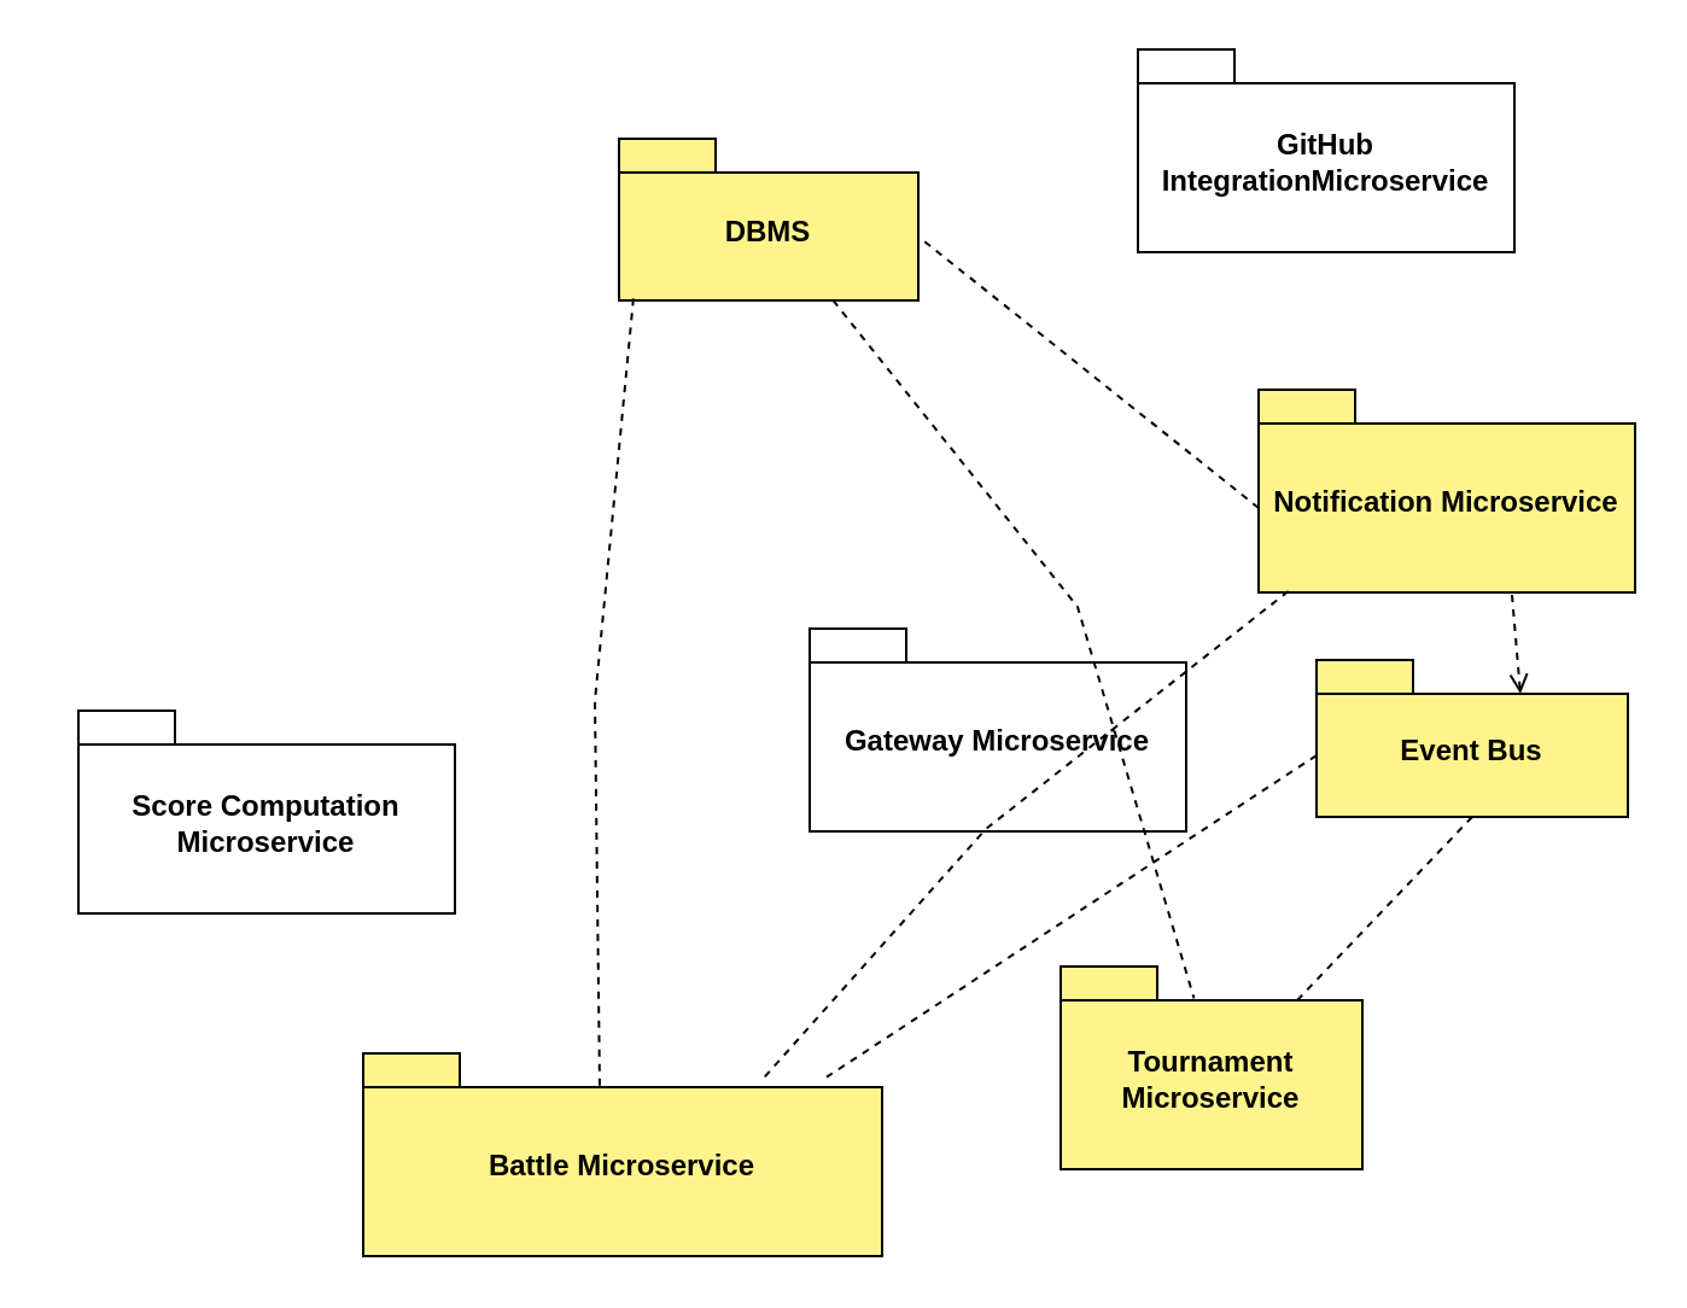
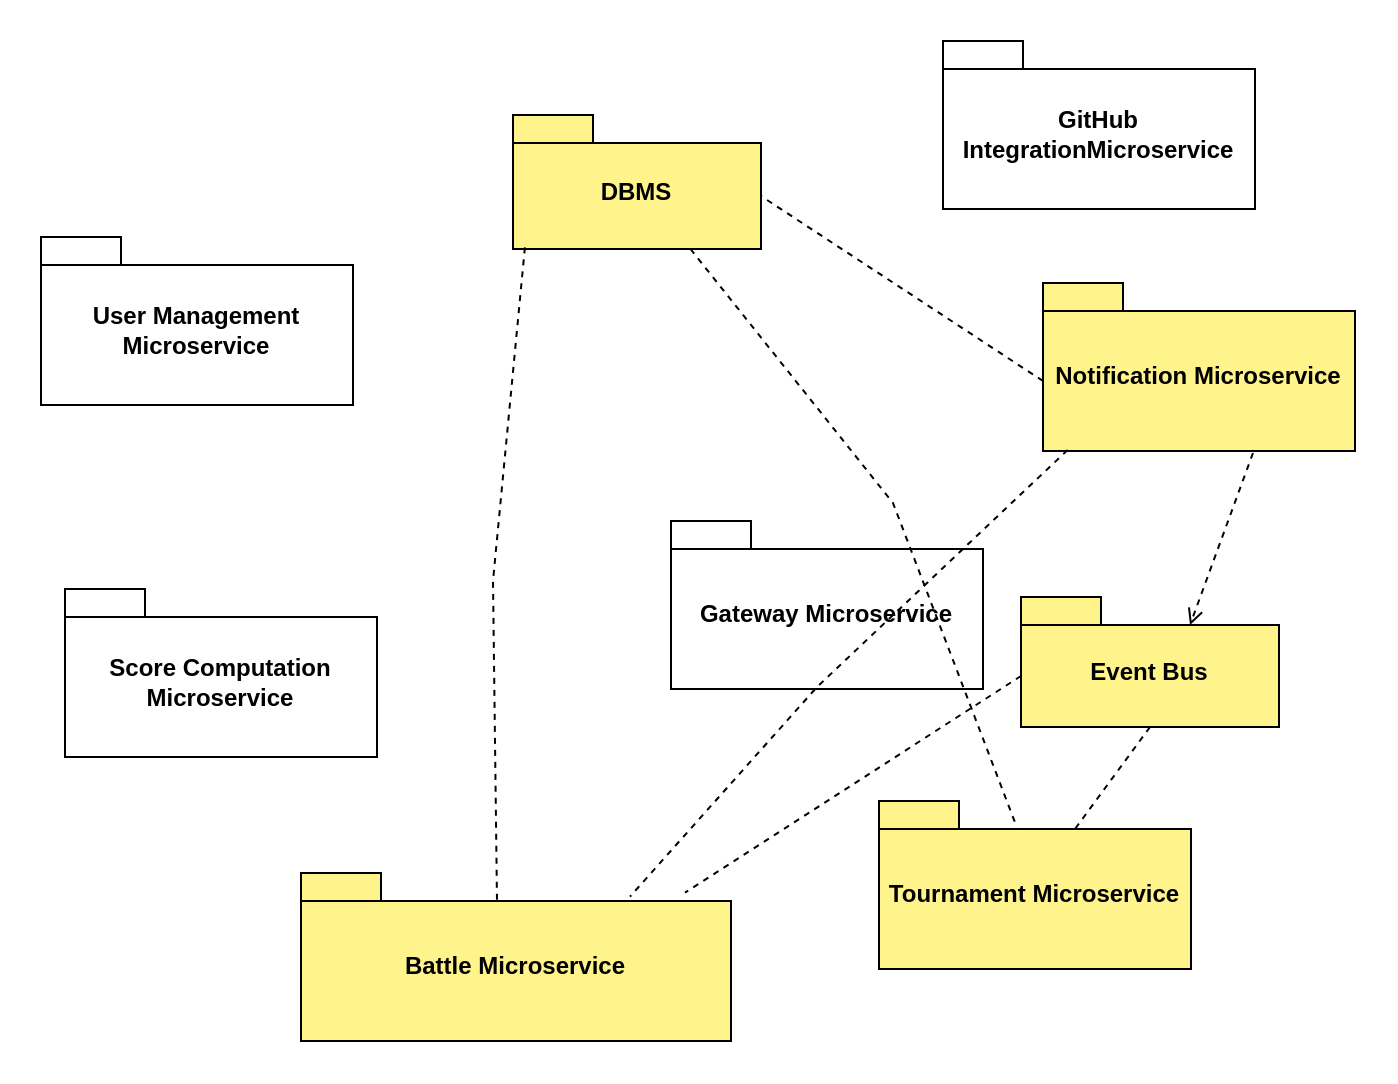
+ <mxCell id="3" value="User Management Microservice" style="shape=folder;fontStyle=1;spacingTop=10;tabWidth=40;tabHeight=14;tabPosition=left;html=1;whiteSpace=wrap;fillColor=#FFFFFF;" vertex="1" parent="1"><mxGeometry x="20" y="118" width="156" height="84" as="geometry" /></mxCell>
- <mxCell id="8" value="Notification Microservice" style="shape=folder;fontStyle=1;spacingTop=10;tabWidth=40;tabHeight=14;tabPosition=left;html=1;whiteSpace=wrap;fillColor=#FFF48C;" vertex="1" parent="1"><mxGeometry x="521" y="161" width="156" height="84" as="geometry" /></mxCell>
+ <mxCell id="8" value="Notification Microservice" style="shape=folder;fontStyle=1;spacingTop=10;tabWidth=40;tabHeight=14;tabPosition=left;html=1;whiteSpace=wrap;fillColor=#FFF48C;" vertex="1" parent="1"><mxGeometry x="521" y="141" width="156" height="84" as="geometry" /></mxCell>
- <mxCell id="10" value="Event Bus" style="shape=folder;fontStyle=1;spacingTop=10;tabWidth=40;tabHeight=14;tabPosition=left;html=1;whiteSpace=wrap;fillColor=#FFF48C;" vertex="1" parent="1"><mxGeometry x="545" y="273" width="129" height="65" as="geometry" /></mxCell>
+ <mxCell id="10" value="Event Bus" style="shape=folder;fontStyle=1;spacingTop=10;tabWidth=40;tabHeight=14;tabPosition=left;html=1;whiteSpace=wrap;fillColor=#FFF48C;" vertex="1" parent="1"><mxGeometry x="510" y="298" width="129" height="65" as="geometry" /></mxCell>
- <mxCell id="6" value="Tournament Microservice" style="shape=folder;fontStyle=1;spacingTop=10;tabWidth=40;tabHeight=14;tabPosition=left;html=1;whiteSpace=wrap;fillColor=#FFF48C;" vertex="1" parent="1"><mxGeometry x="439" y="400" width="125" height="84" as="geometry" /></mxCell>
+ <mxCell id="6" value="Tournament Microservice" style="shape=folder;fontStyle=1;spacingTop=10;tabWidth=40;tabHeight=14;tabPosition=left;html=1;whiteSpace=wrap;fillColor=#FFF48C;" vertex="1" parent="1"><mxGeometry x="439" y="400" width="156" height="84" as="geometry" /></mxCell>
